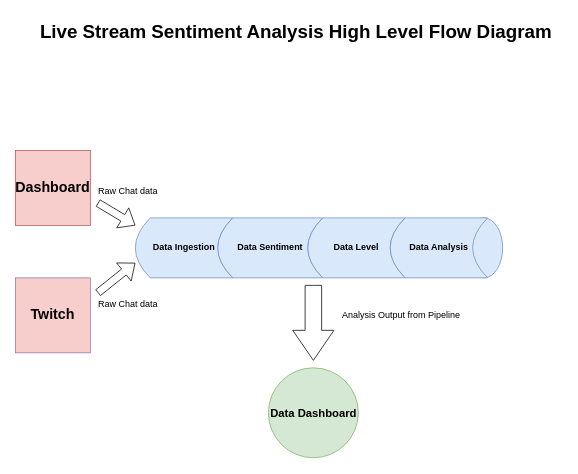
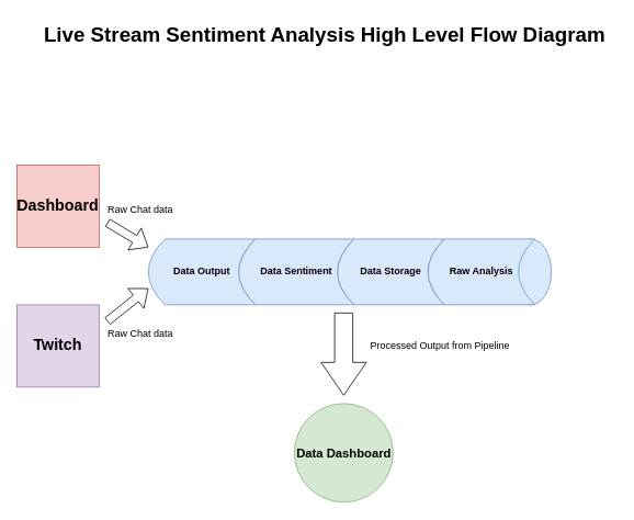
- <mxCell id="5" value="&lt;b&gt;Data Ingestion&lt;/b&gt;" style="shape=dataStorage;whiteSpace=wrap;html=1;fixedSize=1;fillColor=#dae8fc;strokeColor=#6c8ebf;" vertex="1" parent="1"><mxGeometry x="180" y="290" width="130" height="80" as="geometry" /></mxCell>
+ <mxCell id="5" value="&lt;b&gt;Data Output&lt;/b&gt;" style="shape=dataStorage;whiteSpace=wrap;html=1;fixedSize=1;fillColor=#dae8fc;strokeColor=#6c8ebf;" vertex="1" parent="1"><mxGeometry x="180" y="290" width="130" height="80" as="geometry" /></mxCell>
- <mxCell id="9" value="&lt;b&gt;Data Level&lt;/b&gt;" style="shape=dataStorage;whiteSpace=wrap;html=1;fixedSize=1;fillColor=#dae8fc;strokeColor=#6c8ebf;" vertex="1" parent="1"><mxGeometry x="410" y="290" width="130" height="80" as="geometry" /></mxCell>
+ <mxCell id="9" value="&lt;b&gt;Data Storage&lt;/b&gt;" style="shape=dataStorage;whiteSpace=wrap;html=1;fixedSize=1;fillColor=#dae8fc;strokeColor=#6c8ebf;" vertex="1" parent="1"><mxGeometry x="410" y="290" width="130" height="80" as="geometry" /></mxCell>
- <mxCell id="10" value="&lt;b&gt;Data Analysis&lt;/b&gt;" style="shape=dataStorage;whiteSpace=wrap;html=1;fixedSize=1;fillColor=#dae8fc;strokeColor=#6c8ebf;" vertex="1" parent="1"><mxGeometry x="520" y="290" width="130" height="80" as="geometry" /></mxCell>
+ <mxCell id="10" value="&lt;b&gt;Raw Analysis&lt;/b&gt;" style="shape=dataStorage;whiteSpace=wrap;html=1;fixedSize=1;fillColor=#dae8fc;strokeColor=#6c8ebf;" vertex="1" parent="1"><mxGeometry x="520" y="290" width="130" height="80" as="geometry" /></mxCell>
- <mxCell id="4" value="&lt;b&gt;&lt;font style=&quot;font-size: 19px;&quot;&gt;Twitch&lt;/font&gt;&lt;/b&gt;" style="whiteSpace=wrap;html=1;aspect=fixed;fillColor=#f8cecc;strokeColor=#9673a6;" vertex="1" parent="1"><mxGeometry x="20" y="370" width="100" height="100" as="geometry" /></mxCell>
+ <mxCell id="4" value="&lt;b&gt;&lt;font style=&quot;font-size: 19px;&quot;&gt;Twitch&lt;/font&gt;&lt;/b&gt;" style="whiteSpace=wrap;html=1;aspect=fixed;fillColor=#e1d5e7;strokeColor=#9673a6;" vertex="1" parent="1"><mxGeometry x="20" y="370" width="100" height="100" as="geometry" /></mxCell>
- <mxCell id="15" value="Analysis Output from Pipeline" style="text;html=1;align=center;verticalAlign=middle;whiteSpace=wrap;rounded=0;" vertex="1" parent="1"><mxGeometry x="440" y="405" width="190" height="30" as="geometry" /></mxCell>
+ <mxCell id="15" value="Processed Output from Pipeline" style="text;html=1;align=center;verticalAlign=middle;whiteSpace=wrap;rounded=0;" vertex="1" parent="1"><mxGeometry x="440" y="405" width="190" height="30" as="geometry" /></mxCell>
